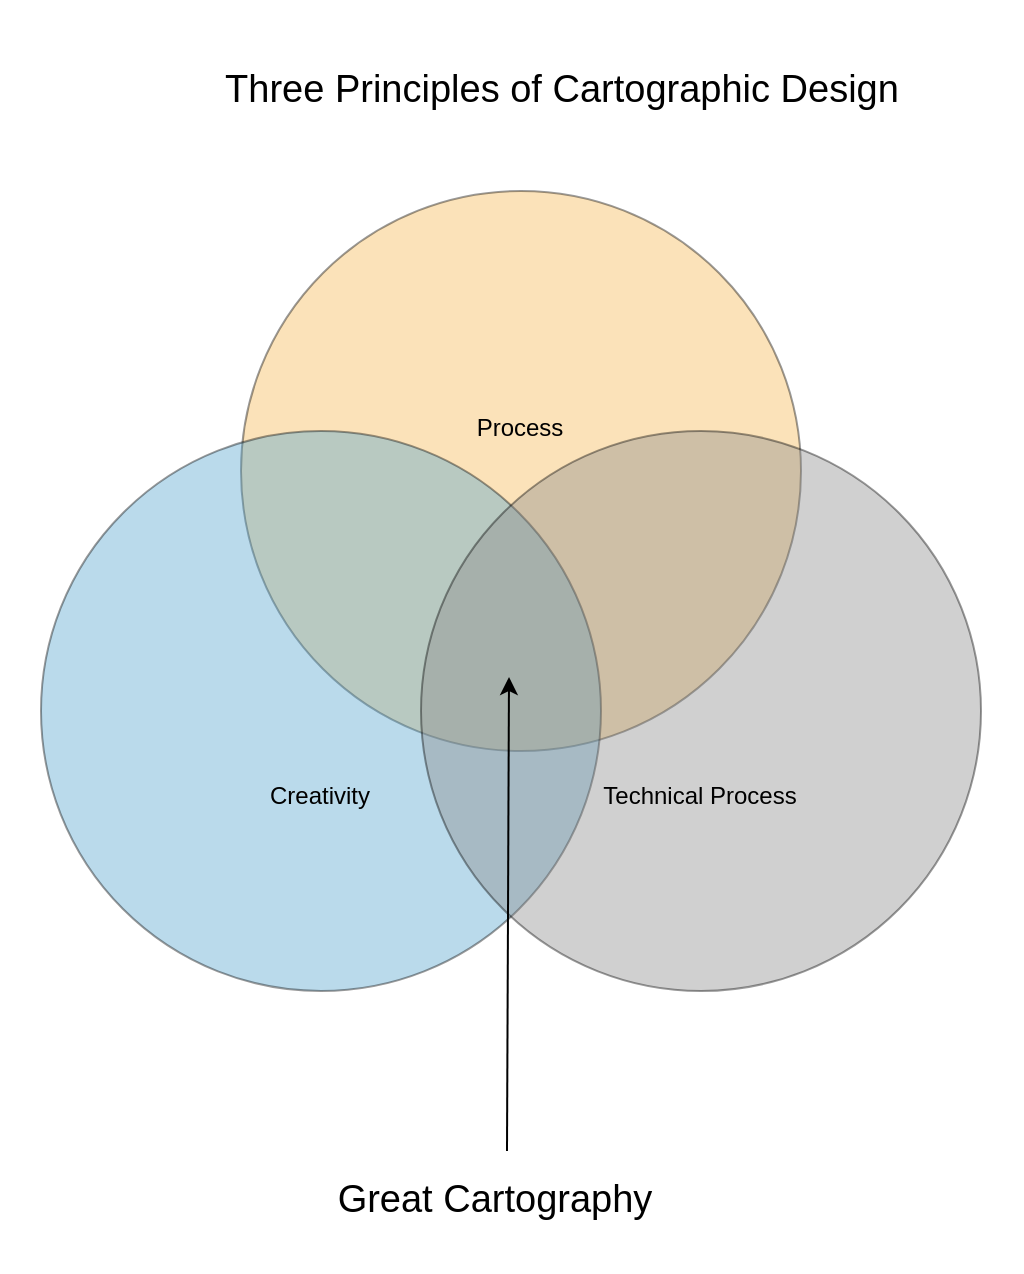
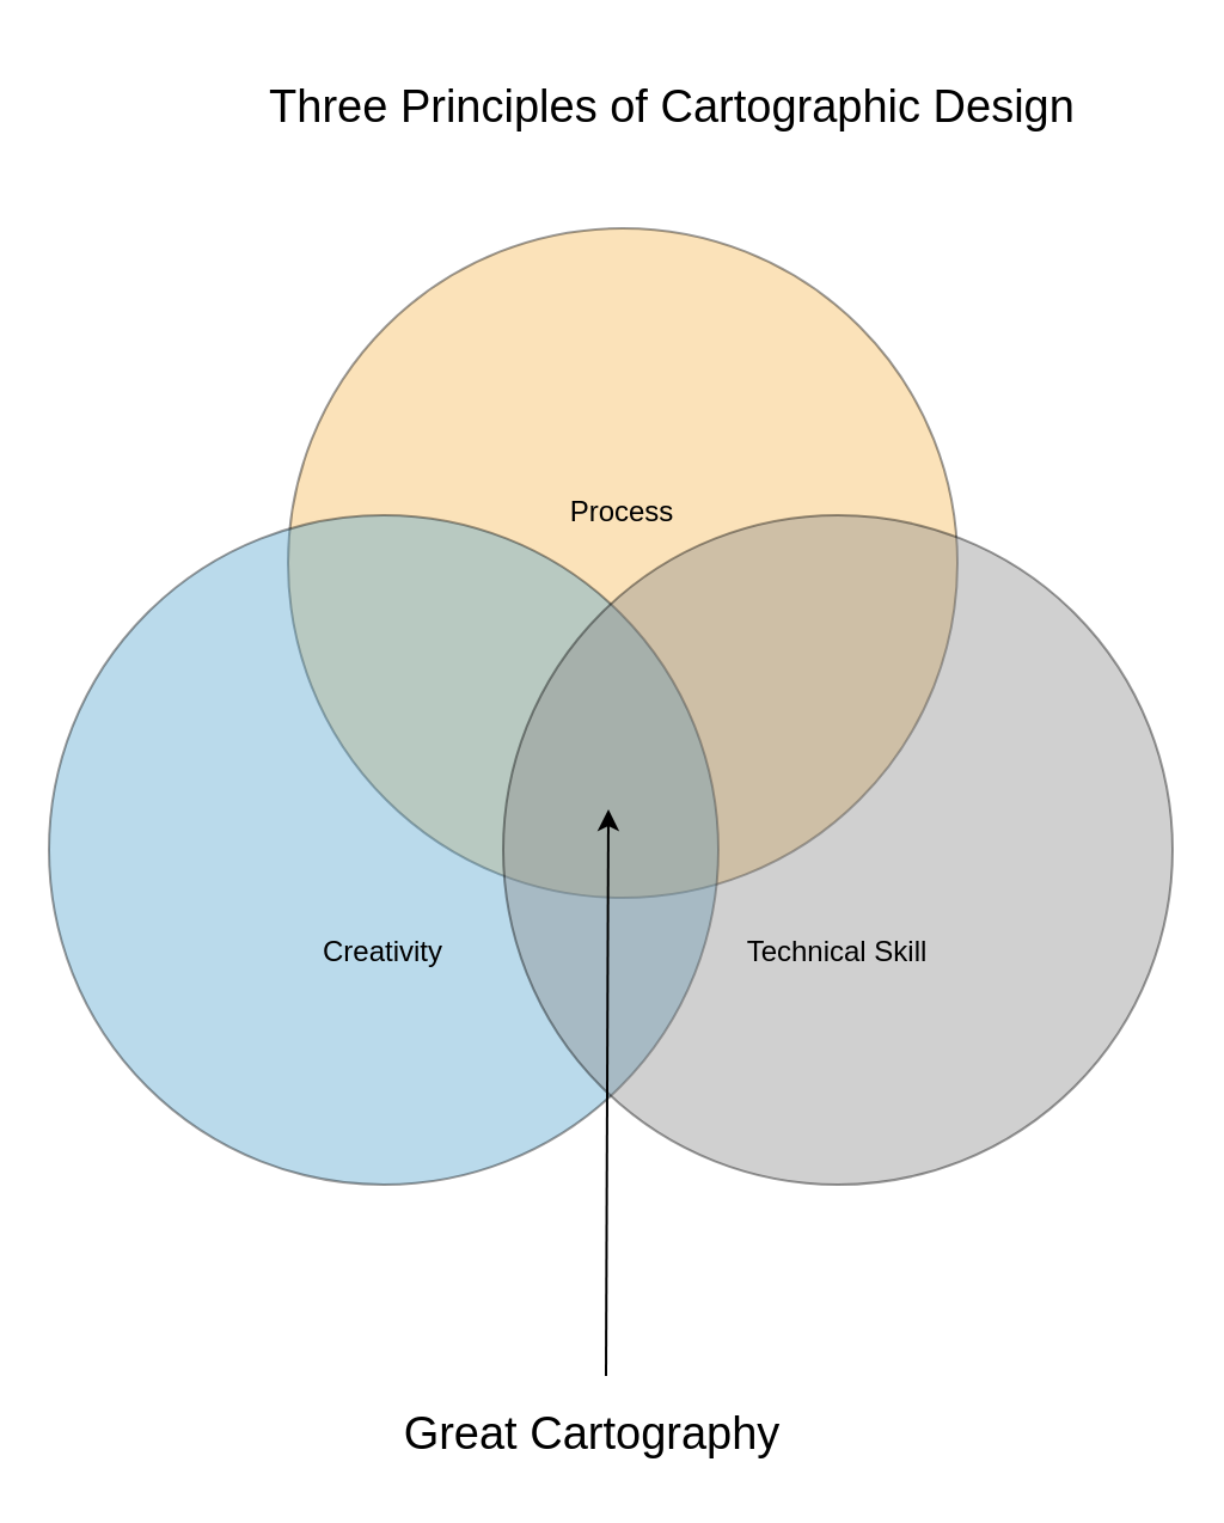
- <mxCell id="5" value="&lt;br&gt;&lt;br&gt;&lt;br&gt;&lt;br&gt;&lt;br&gt;&lt;br&gt;Technical Process" style="ellipse;whiteSpace=wrap;html=1;aspect=fixed;fillColor=#8a8b8b;opacity=40;" vertex="1" parent="1"><mxGeometry x="210" y="215" width="280" height="280" as="geometry" /></mxCell>
+ <mxCell id="5" value="&lt;br&gt;&lt;br&gt;&lt;br&gt;&lt;br&gt;&lt;br&gt;&lt;br&gt;Technical Skill" style="ellipse;whiteSpace=wrap;html=1;aspect=fixed;fillColor=#8a8b8b;opacity=40;" vertex="1" parent="1"><mxGeometry x="210" y="215" width="280" height="280" as="geometry" /></mxCell>
